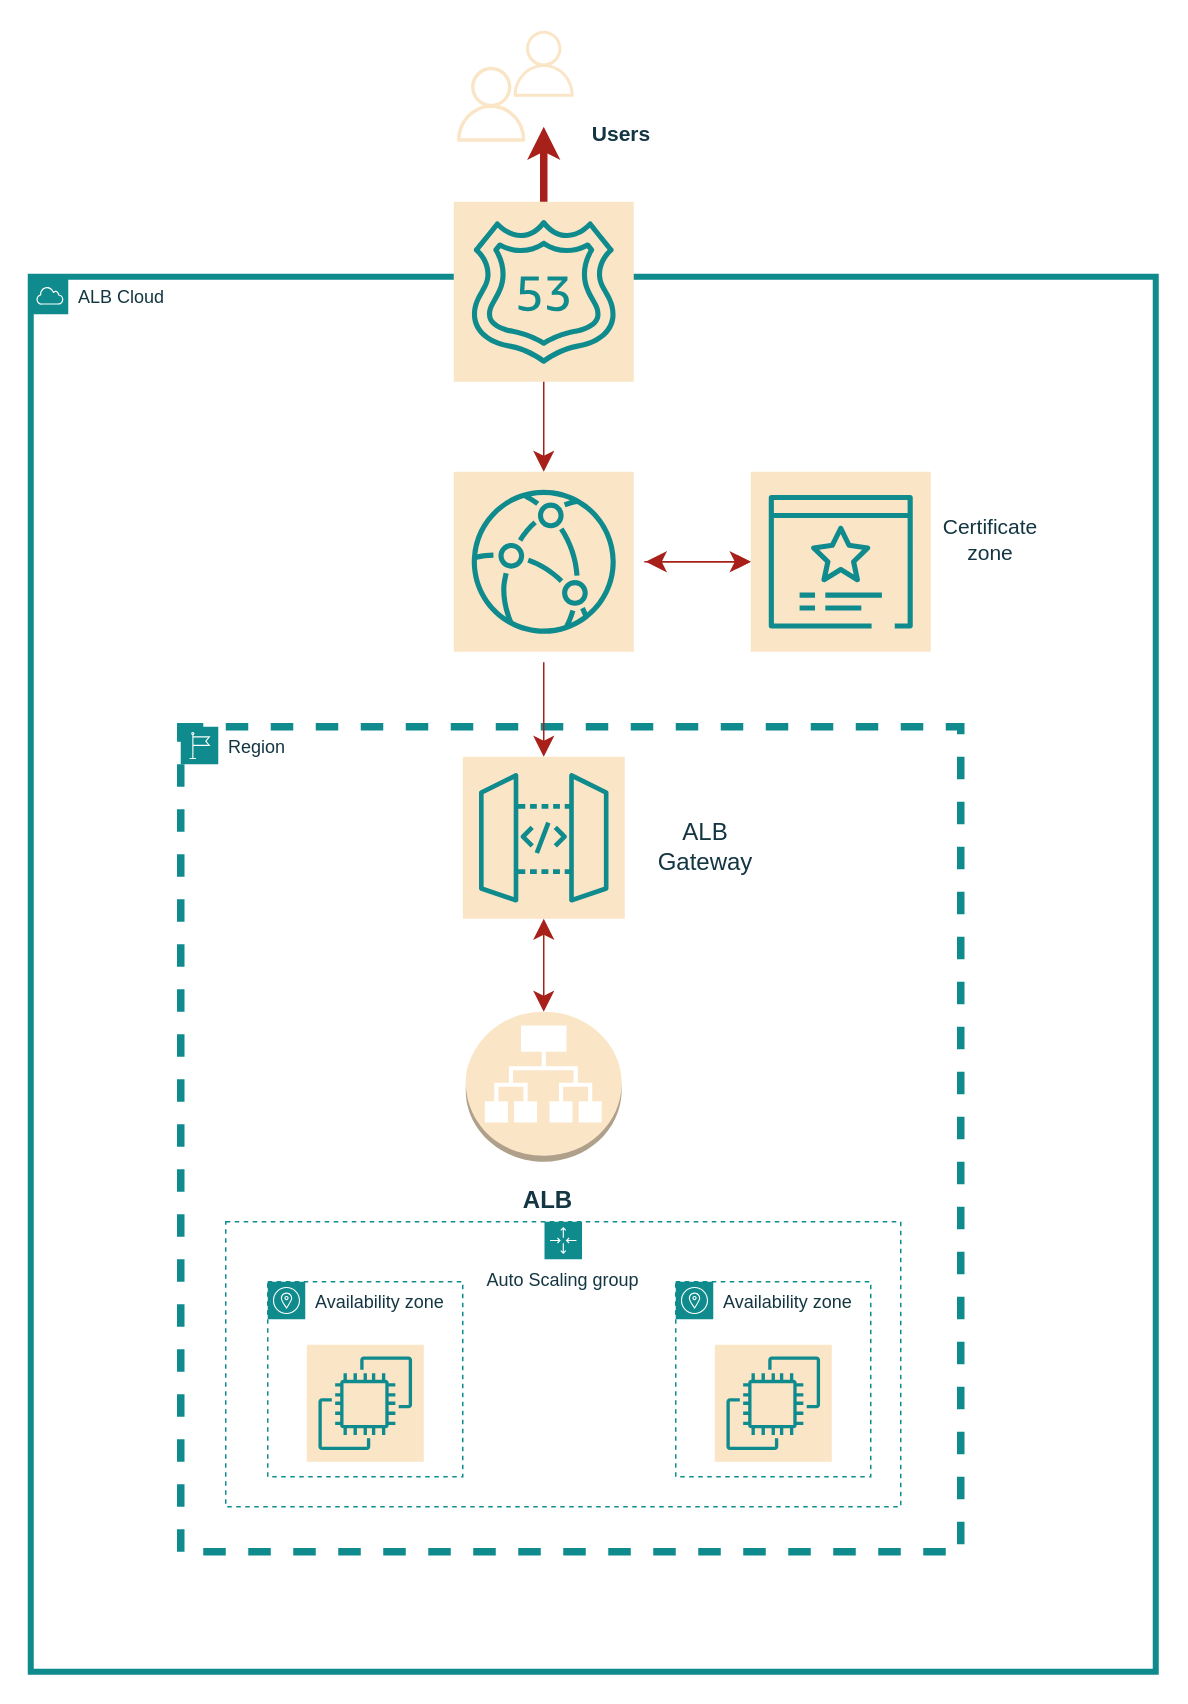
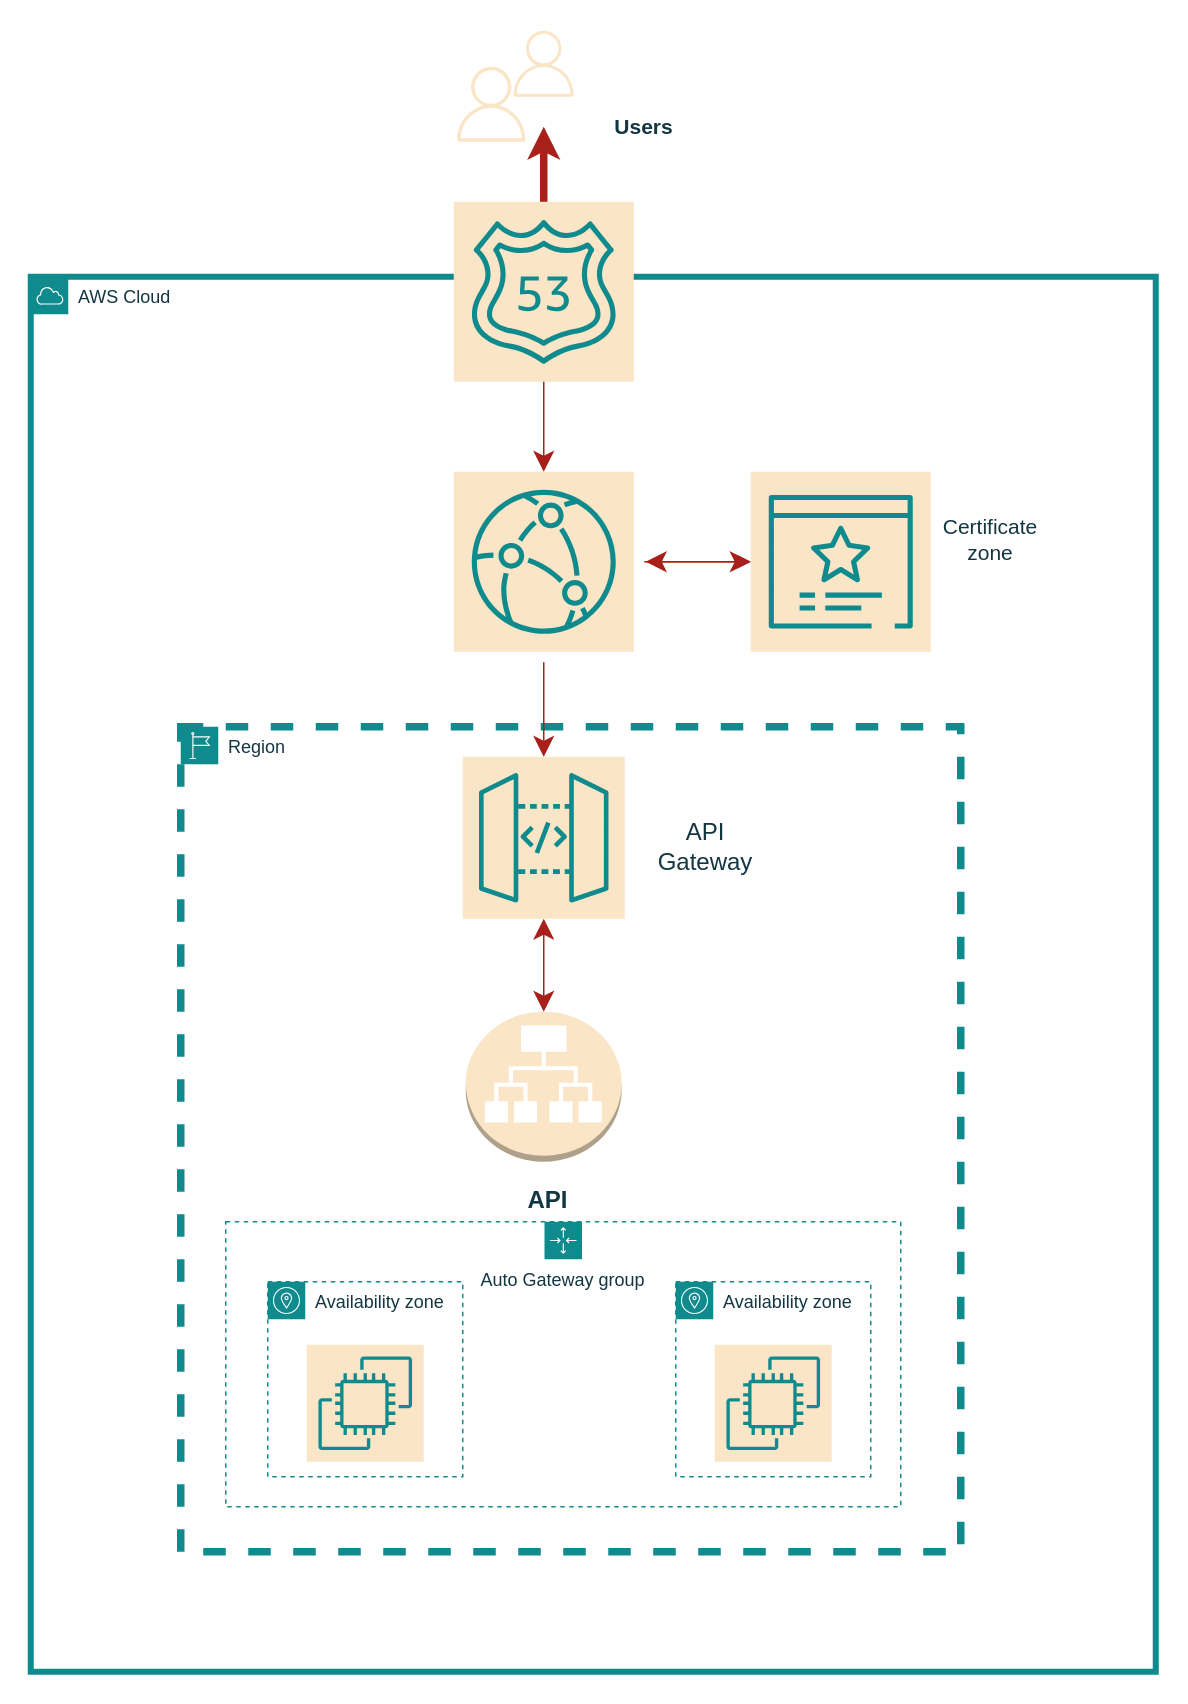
- <mxCell id="22" value="&lt;b&gt;&lt;font style=&quot;font-size: 14px;&quot;&gt;Users&lt;/font&gt;&lt;/b&gt;" style="text;html=1;strokeColor=none;fillColor=none;align=center;verticalAlign=middle;whiteSpace=wrap;rounded=0;labelBackgroundColor=none;fontColor=#143642;" parent="1" vertex="1"><mxGeometry x="384" y="74" width="60" height="30" as="geometry" /></mxCell>
+ <mxCell id="22" value="&lt;b&gt;&lt;font style=&quot;font-size: 14px;&quot;&gt;Users&lt;/font&gt;&lt;/b&gt;" style="text;html=1;strokeColor=none;fillColor=none;align=center;verticalAlign=middle;whiteSpace=wrap;rounded=0;labelBackgroundColor=none;fontColor=#143642;" parent="1" vertex="1"><mxGeometry x="399" y="69" width="60" height="30" as="geometry" /></mxCell>
- <mxCell id="4" value="ALB Cloud" style="outlineConnect=0;html=1;whiteSpace=wrap;fontSize=12;fontStyle=0;shape=mxgraph.aws4.group;grIcon=mxgraph.aws4.group_aws_cloud;strokeColor=#0F8B8D;fillColor=none;verticalAlign=top;align=left;spacingLeft=30;fontColor=#143642;dashed=0;strokeWidth=4;labelBackgroundColor=none;rounded=0;" parent="1" vertex="1"><mxGeometry x="20" y="184" width="750" height="930" as="geometry" /></mxCell>
+ <mxCell id="4" value="AWS Cloud" style="outlineConnect=0;html=1;whiteSpace=wrap;fontSize=12;fontStyle=0;shape=mxgraph.aws4.group;grIcon=mxgraph.aws4.group_aws_cloud;strokeColor=#0F8B8D;fillColor=none;verticalAlign=top;align=left;spacingLeft=30;fontColor=#143642;dashed=0;strokeWidth=4;labelBackgroundColor=none;rounded=0;" parent="1" vertex="1"><mxGeometry x="20" y="184" width="750" height="930" as="geometry" /></mxCell>
- <mxCell id="11" value="&lt;font style=&quot;font-size: 16px;&quot;&gt;ALB Gateway&lt;/font&gt;" style="text;html=1;strokeColor=none;fillColor=none;align=center;verticalAlign=middle;whiteSpace=wrap;rounded=0;labelBackgroundColor=none;fontColor=#143642;" parent="9" vertex="1"><mxGeometry x="320" y="65" width="60" height="30" as="geometry" /></mxCell>
+ <mxCell id="11" value="&lt;font style=&quot;font-size: 16px;&quot;&gt;API Gateway&lt;/font&gt;" style="text;html=1;strokeColor=none;fillColor=none;align=center;verticalAlign=middle;whiteSpace=wrap;rounded=0;labelBackgroundColor=none;fontColor=#143642;" parent="9" vertex="1"><mxGeometry x="320" y="65" width="60" height="30" as="geometry" /></mxCell>
- <mxCell id="18" value="&lt;font style=&quot;font-size: 16px;&quot;&gt;&lt;b&gt;ALB&lt;/b&gt;&lt;/font&gt;" style="text;html=1;strokeColor=none;fillColor=none;align=center;verticalAlign=middle;whiteSpace=wrap;rounded=0;strokeWidth=5;labelBackgroundColor=none;fontColor=#143642;" parent="1" vertex="1"><mxGeometry x="335" y="784" width="60" height="30" as="geometry" /></mxCell>
+ <mxCell id="18" value="&lt;font style=&quot;font-size: 16px;&quot;&gt;&lt;b&gt;API&lt;/b&gt;&lt;/font&gt;" style="text;html=1;strokeColor=none;fillColor=none;align=center;verticalAlign=middle;whiteSpace=wrap;rounded=0;strokeWidth=5;labelBackgroundColor=none;fontColor=#143642;" parent="1" vertex="1"><mxGeometry x="335" y="784" width="60" height="30" as="geometry" /></mxCell>
- <mxCell id="13" value="Auto Scaling group" style="points=[[0,0],[0.25,0],[0.5,0],[0.75,0],[1,0],[1,0.25],[1,0.5],[1,0.75],[1,1],[0.75,1],[0.5,1],[0.25,1],[0,1],[0,0.75],[0,0.5],[0,0.25]];outlineConnect=0;html=1;whiteSpace=wrap;fontSize=12;fontStyle=0;container=1;pointerEvents=0;collapsible=0;recursiveResize=0;shape=mxgraph.aws4.groupCenter;grIcon=mxgraph.aws4.group_auto_scaling_group;grStroke=1;strokeColor=#0F8B8D;fillColor=none;verticalAlign=top;align=center;fontColor=#143642;dashed=1;spacingTop=25;labelBackgroundColor=none;rounded=0;" parent="1" vertex="1"><mxGeometry x="150" y="814" width="450" height="190" as="geometry" /></mxCell>
+ <mxCell id="13" value="Auto Gateway group" style="points=[[0,0],[0.25,0],[0.5,0],[0.75,0],[1,0],[1,0.25],[1,0.5],[1,0.75],[1,1],[0.75,1],[0.5,1],[0.25,1],[0,1],[0,0.75],[0,0.5],[0,0.25]];outlineConnect=0;html=1;whiteSpace=wrap;fontSize=12;fontStyle=0;container=1;pointerEvents=0;collapsible=0;recursiveResize=0;shape=mxgraph.aws4.groupCenter;grIcon=mxgraph.aws4.group_auto_scaling_group;grStroke=1;strokeColor=#0F8B8D;fillColor=none;verticalAlign=top;align=center;fontColor=#143642;dashed=1;spacingTop=25;labelBackgroundColor=none;rounded=0;" parent="1" vertex="1"><mxGeometry x="150" y="814" width="450" height="190" as="geometry" /></mxCell>
